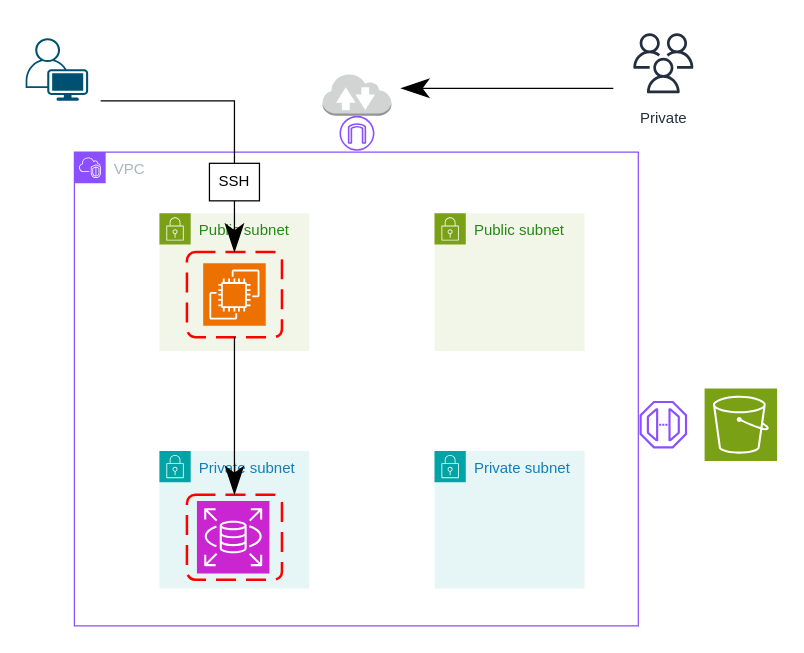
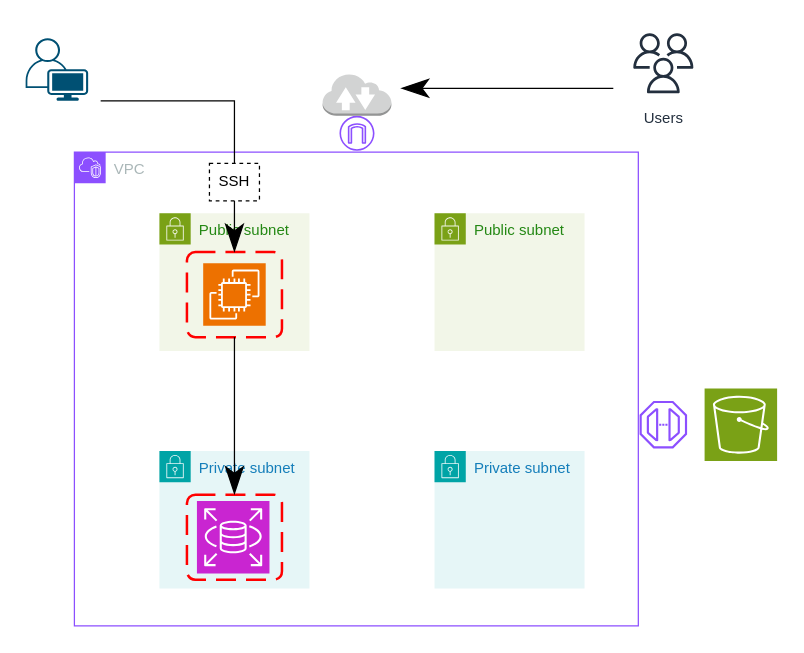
- <mxCell id="11" value="Private" style="sketch=0;outlineConnect=0;fontColor=#232F3E;gradientColor=none;strokeColor=#232F3E;fillColor=#ffffff;dashed=0;verticalLabelPosition=bottom;verticalAlign=top;align=center;html=1;fontSize=12;fontStyle=0;aspect=fixed;shape=mxgraph.aws4.resourceIcon;resIcon=mxgraph.aws4.users;" vertex="1" parent="1"><mxGeometry x="500" y="20" width="60" height="60" as="geometry" /></mxCell>
+ <mxCell id="11" value="Users" style="sketch=0;outlineConnect=0;fontColor=#232F3E;gradientColor=none;strokeColor=#232F3E;fillColor=#ffffff;dashed=0;verticalLabelPosition=bottom;verticalAlign=top;align=center;html=1;fontSize=12;fontStyle=0;aspect=fixed;shape=mxgraph.aws4.resourceIcon;resIcon=mxgraph.aws4.users;" vertex="1" parent="1"><mxGeometry x="500" y="20" width="60" height="60" as="geometry" /></mxCell>
- <mxCell id="20" value="SSH" style="whiteSpace=wrap;html=1;" vertex="1" parent="1"><mxGeometry x="167" y="130" width="40" height="30" as="geometry" /></mxCell>
+ <mxCell id="20" value="SSH" style="whiteSpace=wrap;html=1;dashed=1;" vertex="1" parent="1"><mxGeometry x="167" y="130" width="40" height="30" as="geometry" /></mxCell>
